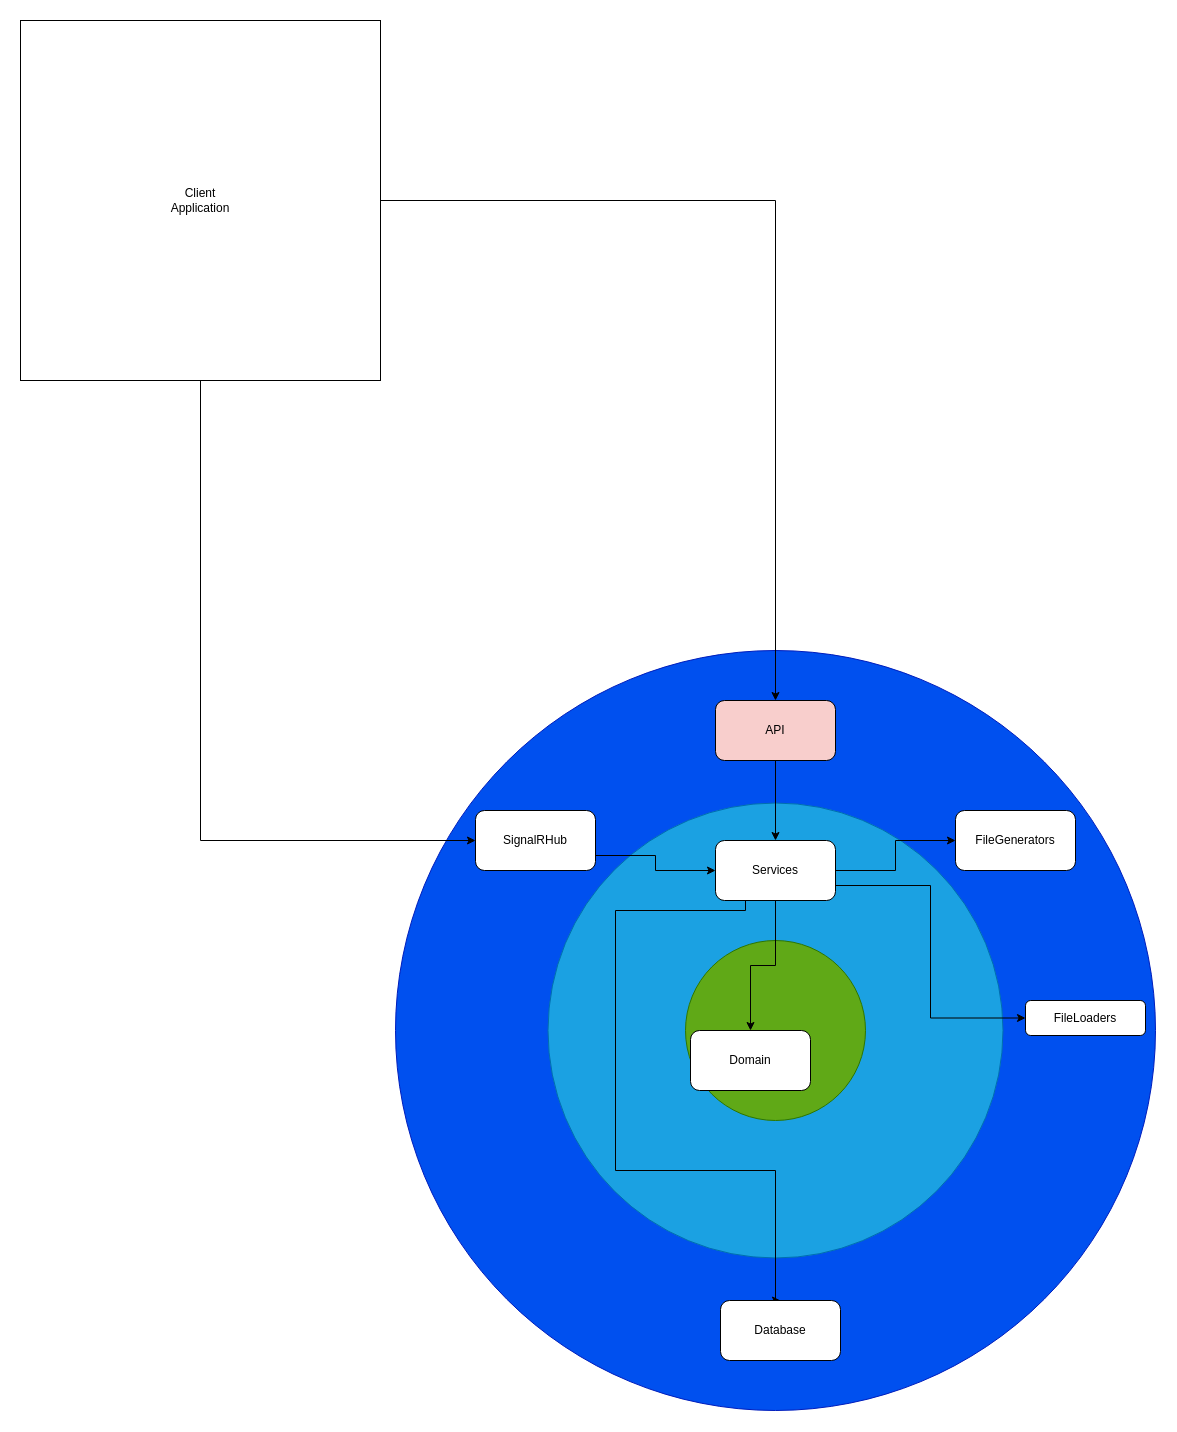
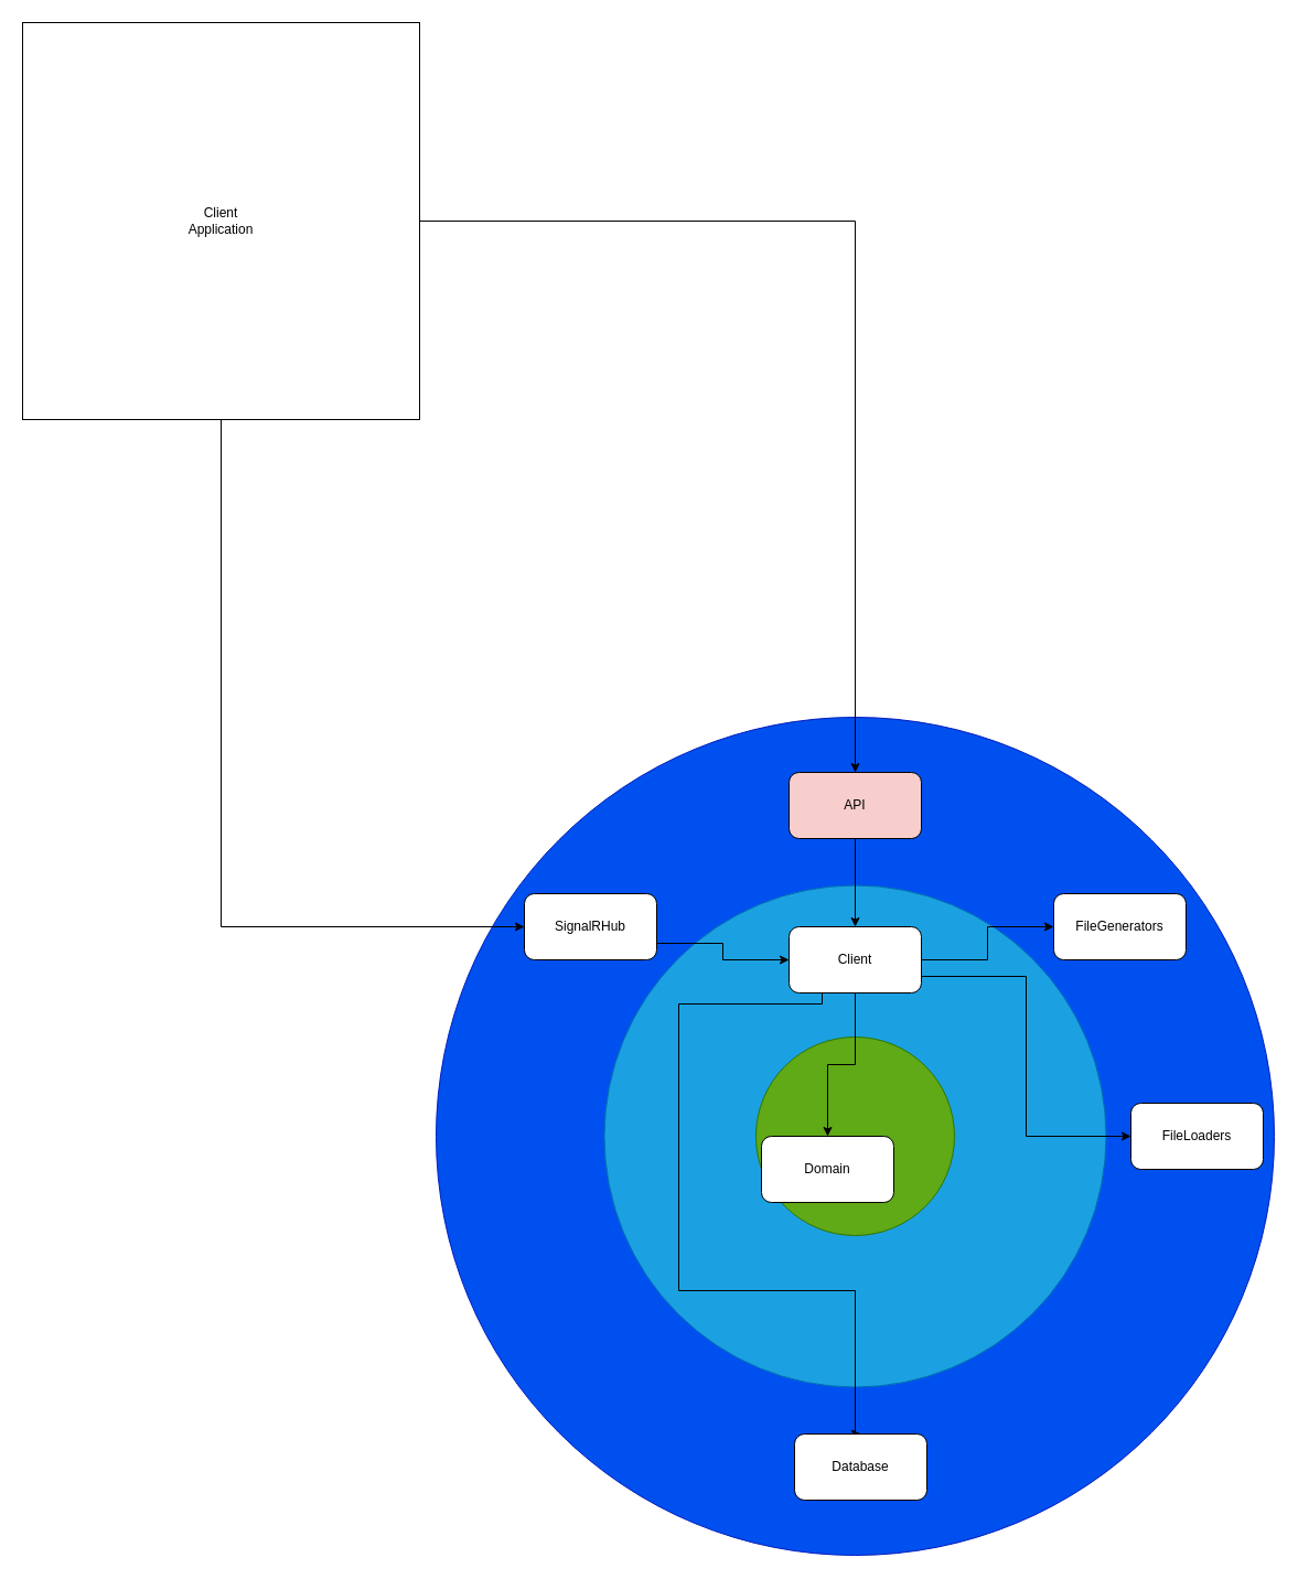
- <mxCell id="10" value="Services" style="rounded=1;whiteSpace=wrap;html=1;" parent="1" vertex="1"><mxGeometry x="715" y="840" width="120" height="60" as="geometry" /></mxCell>
+ <mxCell id="10" value="Client" style="rounded=1;whiteSpace=wrap;html=1;" parent="1" vertex="1"><mxGeometry x="715" y="840" width="120" height="60" as="geometry" /></mxCell>
- <mxCell id="16" value="FileLoaders" style="rounded=1;whiteSpace=wrap;html=1;" vertex="1" parent="1"><mxGeometry x="1025" y="1000" width="120" height="35" as="geometry" /></mxCell>
+ <mxCell id="16" value="FileLoaders" style="rounded=1;whiteSpace=wrap;html=1;" vertex="1" parent="1"><mxGeometry x="1025" y="1000" width="120" height="60" as="geometry" /></mxCell>
